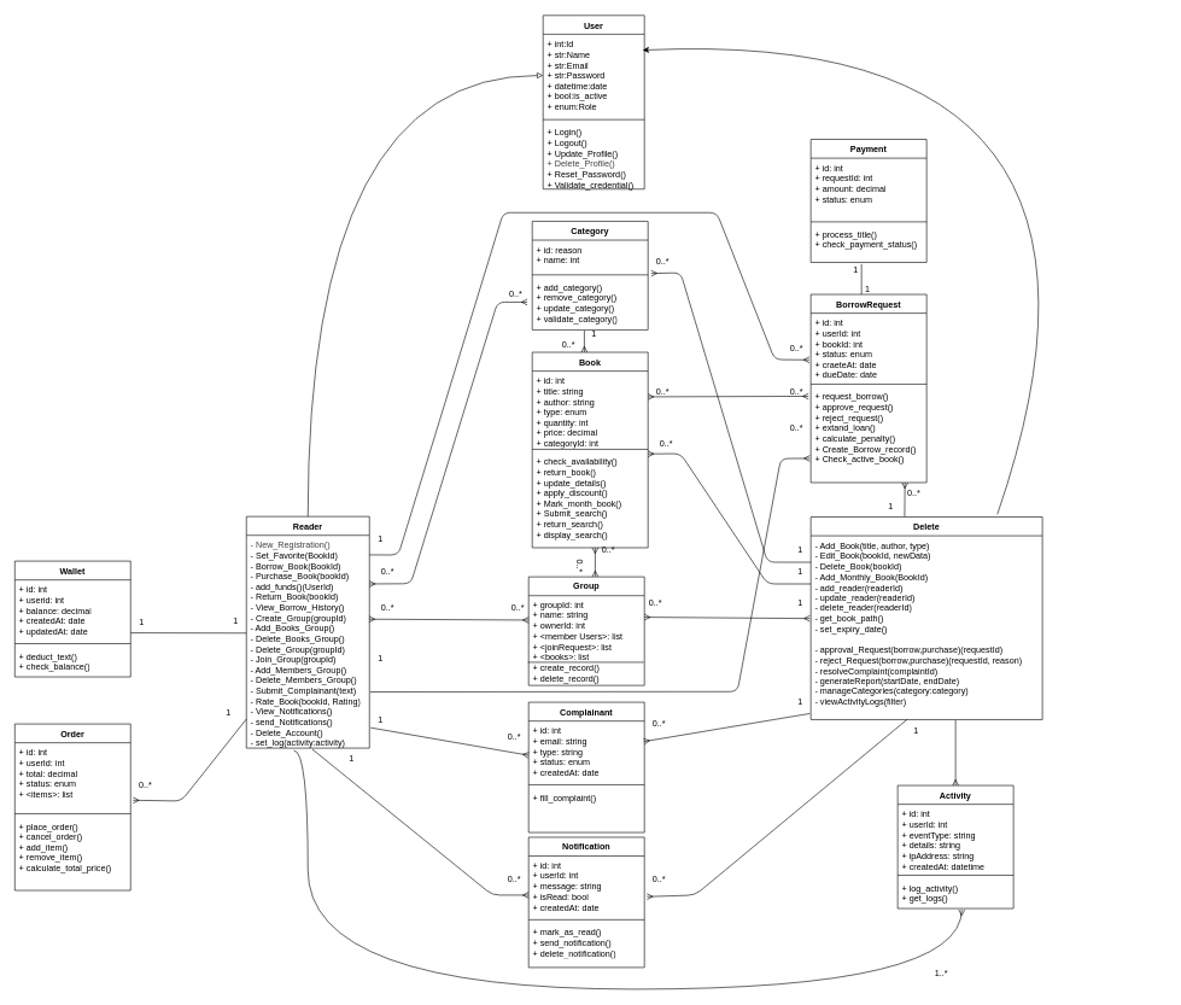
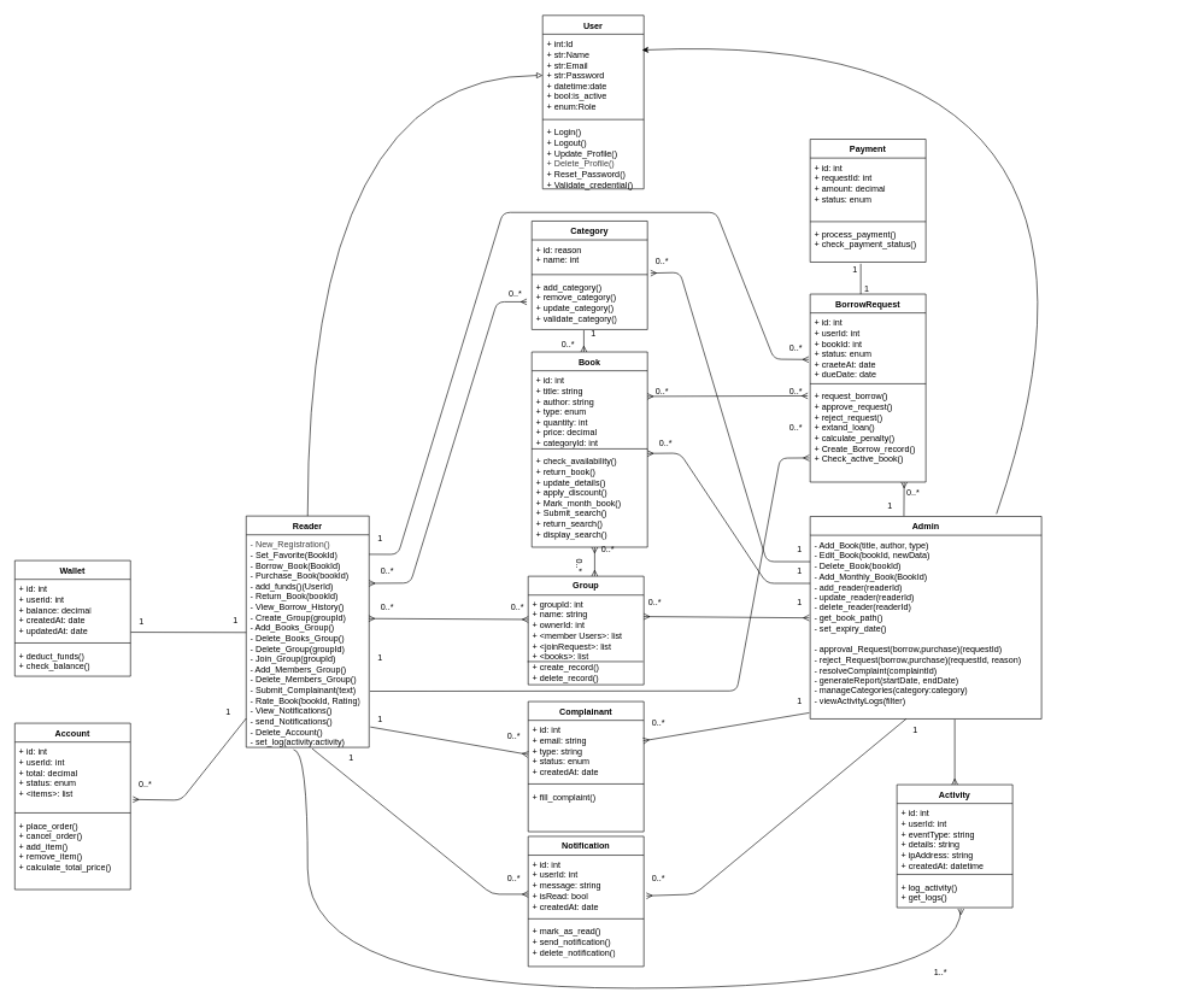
- <mxCell id="21" value="+ process_title()&lt;br&gt;&lt;span style=&quot;color: rgb(0, 0, 0);&quot;&gt;+ check_payment_status()&lt;br&gt;&lt;/span&gt;" style="text;strokeColor=none;fillColor=none;align=left;verticalAlign=top;spacingLeft=4;spacingRight=4;overflow=hidden;rotatable=0;points=[[0,0.5],[1,0.5]];portConstraint=eastwest;whiteSpace=wrap;html=1;" parent="18" vertex="1"><mxGeometry y="118" width="160" height="52" as="geometry" /></mxCell>
+ <mxCell id="21" value="+ process_payment()&lt;br&gt;&lt;span style=&quot;color: rgb(0, 0, 0);&quot;&gt;+ check_payment_status()&lt;br&gt;&lt;/span&gt;" style="text;strokeColor=none;fillColor=none;align=left;verticalAlign=top;spacingLeft=4;spacingRight=4;overflow=hidden;rotatable=0;points=[[0,0.5],[1,0.5]];portConstraint=eastwest;whiteSpace=wrap;html=1;" parent="18" vertex="1"><mxGeometry y="118" width="160" height="52" as="geometry" /></mxCell>
- <mxCell id="11" value="Delete" style="swimlane;fontStyle=1;align=center;verticalAlign=top;childLayout=stackLayout;horizontal=1;startSize=26;horizontalStack=0;resizeParent=1;resizeParentMax=0;resizeLast=0;collapsible=1;marginBottom=0;whiteSpace=wrap;html=1;" parent="1" vertex="1"><mxGeometry x="1120" y="713.5" width="320" height="280" as="geometry"><mxRectangle x="-1910" y="150" width="70" height="30" as="alternateBounds" /></mxGeometry></mxCell>
+ <mxCell id="11" value="Admin" style="swimlane;fontStyle=1;align=center;verticalAlign=top;childLayout=stackLayout;horizontal=1;startSize=26;horizontalStack=0;resizeParent=1;resizeParentMax=0;resizeLast=0;collapsible=1;marginBottom=0;whiteSpace=wrap;html=1;" parent="1" vertex="1"><mxGeometry x="1120" y="713.5" width="320" height="280" as="geometry"><mxRectangle x="-1910" y="150" width="70" height="30" as="alternateBounds" /></mxGeometry></mxCell>
- <mxCell id="17" value="&lt;span style=&quot;color: rgb(0, 0, 0);&quot;&gt;+ deduct_text()&lt;br&gt;&lt;/span&gt;&lt;span style=&quot;color: rgb(0, 0, 0);&quot;&gt;+ check_balance()&lt;/span&gt;&lt;span style=&quot;color: rgb(0, 0, 0);&quot;&gt;&lt;/span&gt;" style="text;strokeColor=none;fillColor=none;align=left;verticalAlign=top;spacingLeft=4;spacingRight=4;overflow=hidden;rotatable=0;points=[[0,0.5],[1,0.5]];portConstraint=eastwest;whiteSpace=wrap;html=1;" parent="14" vertex="1"><mxGeometry y="118" width="160" height="42" as="geometry" /></mxCell>
+ <mxCell id="17" value="&lt;span style=&quot;color: rgb(0, 0, 0);&quot;&gt;+ deduct_funds()&lt;br&gt;&lt;/span&gt;&lt;span style=&quot;color: rgb(0, 0, 0);&quot;&gt;+ check_balance()&lt;/span&gt;&lt;span style=&quot;color: rgb(0, 0, 0);&quot;&gt;&lt;/span&gt;" style="text;strokeColor=none;fillColor=none;align=left;verticalAlign=top;spacingLeft=4;spacingRight=4;overflow=hidden;rotatable=0;points=[[0,0.5],[1,0.5]];portConstraint=eastwest;whiteSpace=wrap;html=1;" parent="14" vertex="1"><mxGeometry y="118" width="160" height="42" as="geometry" /></mxCell>
- <mxCell id="42" value="Order" style="swimlane;fontStyle=1;align=center;verticalAlign=top;childLayout=stackLayout;horizontal=1;startSize=26;horizontalStack=0;resizeParent=1;resizeParentMax=0;resizeLast=0;collapsible=1;marginBottom=0;whiteSpace=wrap;html=1;" parent="1" vertex="1"><mxGeometry x="20" y="999.5" width="160" height="230" as="geometry" /></mxCell>
+ <mxCell id="42" value="Account" style="swimlane;fontStyle=1;align=center;verticalAlign=top;childLayout=stackLayout;horizontal=1;startSize=26;horizontalStack=0;resizeParent=1;resizeParentMax=0;resizeLast=0;collapsible=1;marginBottom=0;whiteSpace=wrap;html=1;" parent="1" vertex="1"><mxGeometry x="20" y="999.5" width="160" height="230" as="geometry" /></mxCell>
